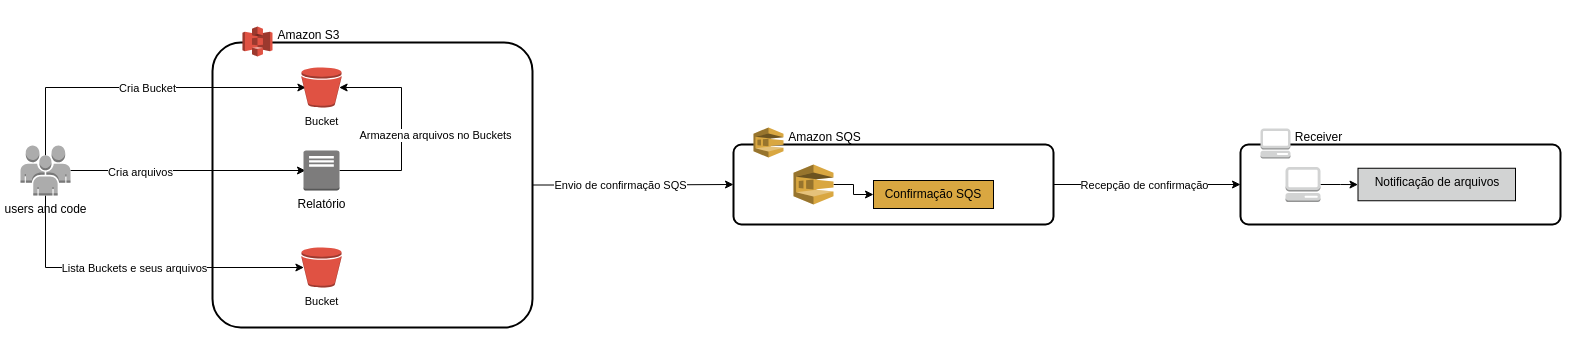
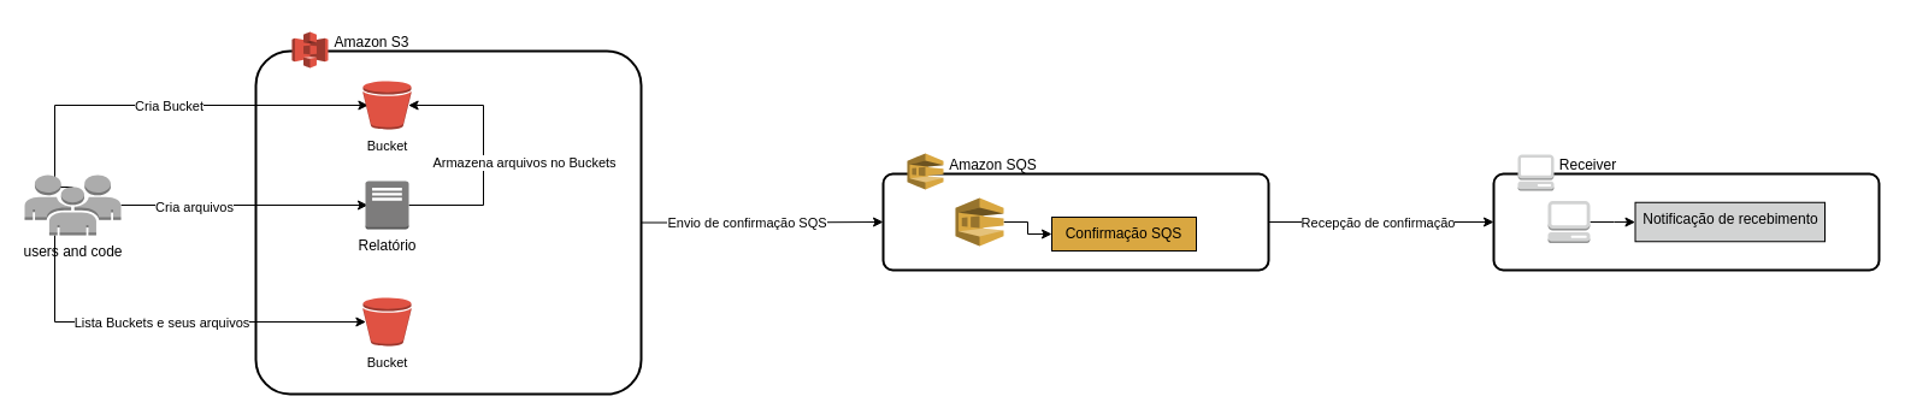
- <mxCell id="11" value="users and code" style="outlineConnect=0;dashed=0;verticalLabelPosition=bottom;verticalAlign=top;align=center;html=1;shape=mxgraph.aws3.users;fillColor=#ACACAC;gradientColor=none;" vertex="1" parent="1"><mxGeometry x="20" y="145" width="50" height="50" as="geometry" /></mxCell>
+ <mxCell id="11" value="users and code" style="outlineConnect=0;dashed=0;verticalLabelPosition=bottom;verticalAlign=top;align=center;html=1;shape=mxgraph.aws3.users;fillColor=#ACACAC;gradientColor=none;" vertex="1" parent="1"><mxGeometry x="20" y="145" width="80" height="50" as="geometry" /></mxCell>
- <mxCell id="29" value="Notificação de arquivos" style="whiteSpace=wrap;html=1;verticalAlign=top;fillColor=#D2D3D3;dashed=0;gradientColor=none;" vertex="1" parent="1"><mxGeometry x="1357.5" y="167.75" width="157.5" height="32.5" as="geometry" /></mxCell>
+ <mxCell id="29" value="Notificação de recebimento" style="whiteSpace=wrap;html=1;verticalAlign=top;fillColor=#D2D3D3;dashed=0;gradientColor=none;" vertex="1" parent="1"><mxGeometry x="1357.5" y="167.75" width="157.5" height="32.5" as="geometry" /></mxCell>
